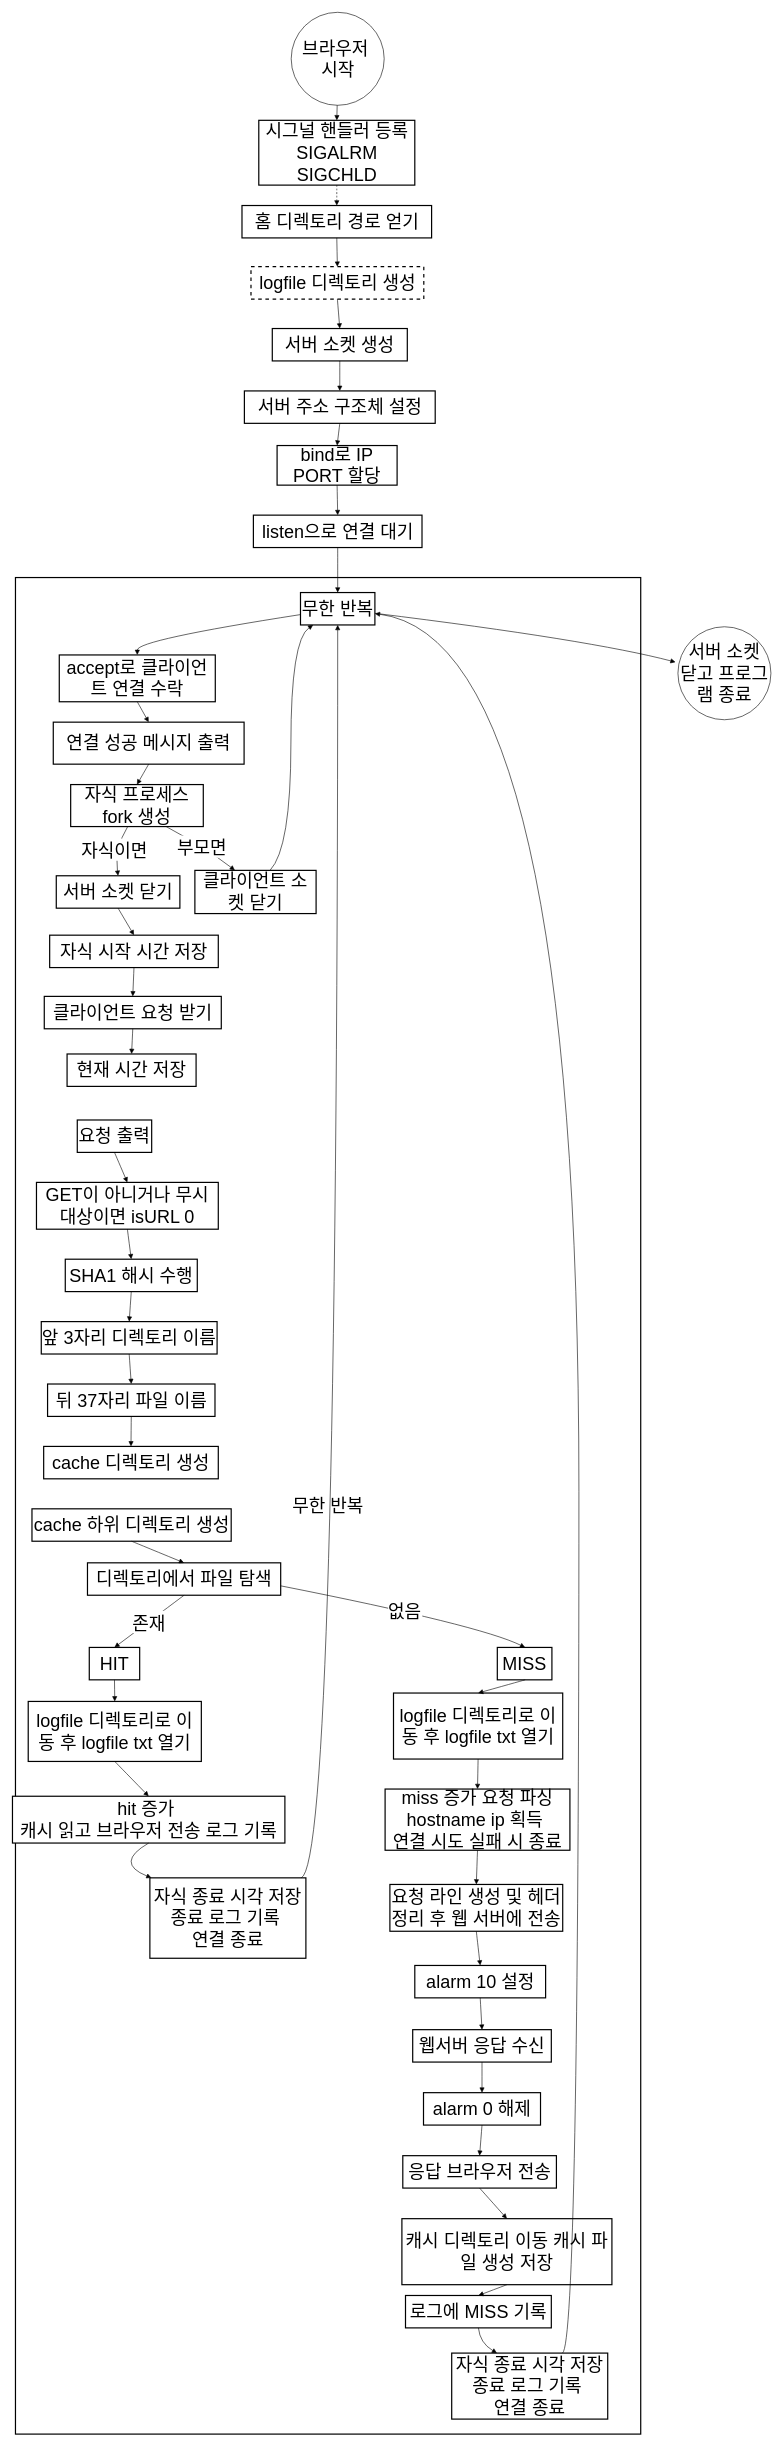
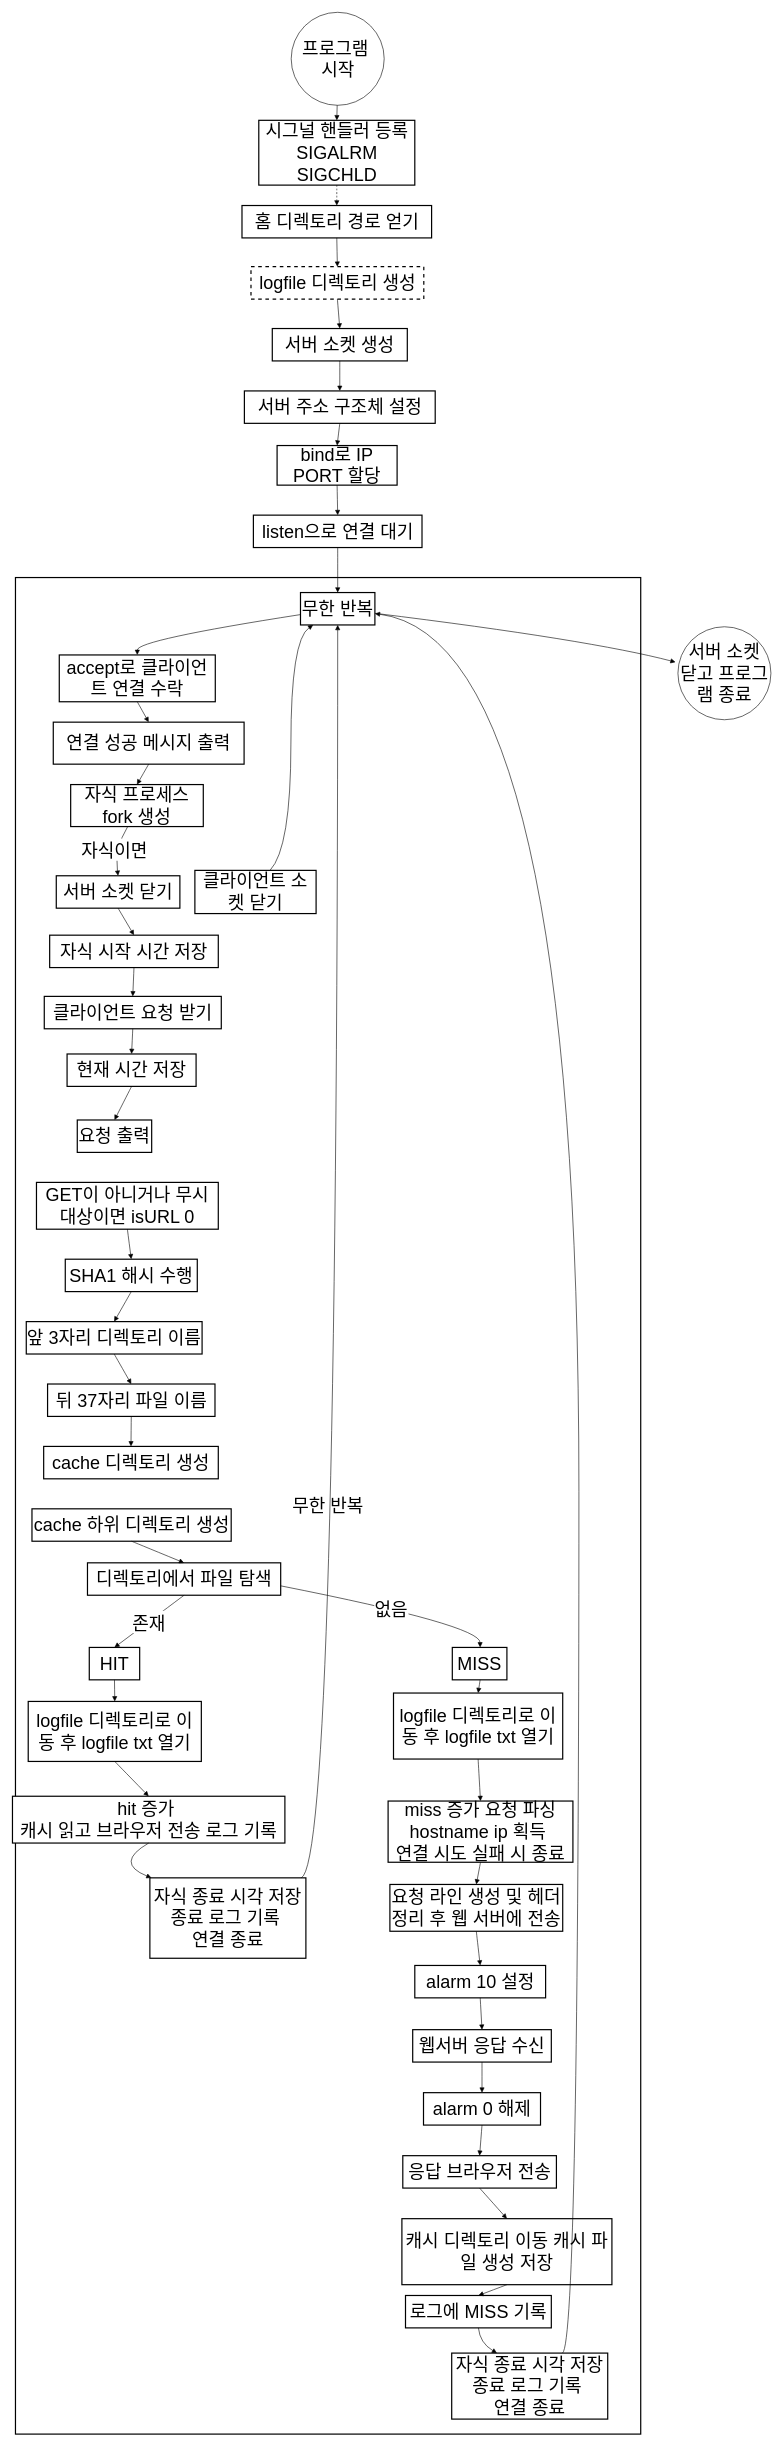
- <mxCell id="84" value="&lt;span style=&quot;font-size: 30px;&quot;&gt;브라우저&amp;nbsp;&lt;/span&gt;&lt;div&gt;&lt;span style=&quot;font-size: 30px;&quot;&gt;시작&lt;/span&gt;&lt;/div&gt;" style="ellipse;whiteSpace=wrap;html=1;aspect=fixed;" vertex="1" parent="1"><mxGeometry x="484.5" y="20" width="155" height="155" as="geometry" /></mxCell>
+ <mxCell id="84" value="&lt;span style=&quot;font-size: 30px;&quot;&gt;프로그램&amp;nbsp;&lt;/span&gt;&lt;div&gt;&lt;span style=&quot;font-size: 30px;&quot;&gt;시작&lt;/span&gt;&lt;/div&gt;" style="ellipse;whiteSpace=wrap;html=1;aspect=fixed;" vertex="1" parent="1"><mxGeometry x="484.5" y="20" width="155" height="155" as="geometry" /></mxCell>
- <mxCell id="79" value="부모면" style="curved=1;startArrow=none;endArrow=block;exitX=0.72;exitY=1;entryX=0.33;entryY=0;rounded=0;fontSize=30;" edge="1" parent="1" source="13" target="41"><mxGeometry relative="1" as="geometry"><Array as="points"><mxPoint x="343" y="1413" /></Array></mxGeometry></mxCell>
+ <mxCell id="57" value="" style="curved=1;startArrow=none;endArrow=block;exitX=0.5;exitY=1;entryX=0.5;entryY=0;rounded=0;fontSize=30;" edge="1" parent="1" source="17" target="18"><mxGeometry relative="1" as="geometry"><Array as="points" /></mxGeometry></mxCell>
- <mxCell id="58" value="" style="curved=1;startArrow=none;endArrow=block;exitX=0.5;exitY=1;entryX=0.5;entryY=0;rounded=0;fontSize=30;" edge="1" parent="1" source="18" target="19"><mxGeometry relative="1" as="geometry"><Array as="points" /></mxGeometry></mxCell>
- <mxCell id="21" value="앞 3자리 디렉토리 이름" style="whiteSpace=wrap;strokeWidth=2;fontSize=30;" vertex="1" parent="1"><mxGeometry x="68" y="2202" width="293" height="54" as="geometry" /></mxCell>
+ <mxCell id="21" value="앞 3자리 디렉토리 이름" style="whiteSpace=wrap;strokeWidth=2;fontSize=30;" vertex="1" parent="1"><mxGeometry x="43" y="2202" width="293" height="54" as="geometry" /></mxCell>
- <mxCell id="27" value="MISS" style="whiteSpace=wrap;strokeWidth=2;fontSize=30;" vertex="1" parent="1"><mxGeometry x="828" y="2745" width="91" height="54" as="geometry" /></mxCell>
+ <mxCell id="27" value="MISS" style="whiteSpace=wrap;strokeWidth=2;fontSize=30;" vertex="1" parent="1"><mxGeometry x="753" y="2745" width="91" height="54" as="geometry" /></mxCell>
- <mxCell id="32" value="miss 증가 요청 파싱 hostname ip 획득 &#10;연결 시도 실패 시 종료" style="whiteSpace=wrap;strokeWidth=2;fontSize=30;" vertex="1" parent="1"><mxGeometry x="641" y="2981" width="308" height="102" as="geometry" /></mxCell>
+ <mxCell id="32" value="miss 증가 요청 파싱 hostname ip 획득 &#10;연결 시도 실패 시 종료" style="whiteSpace=wrap;strokeWidth=2;fontSize=30;" vertex="1" parent="1"><mxGeometry x="646" y="3001" width="308" height="102" as="geometry" /></mxCell>
